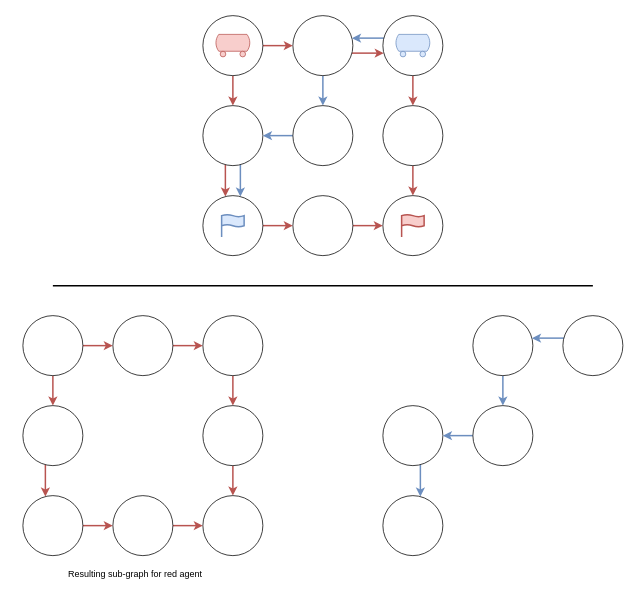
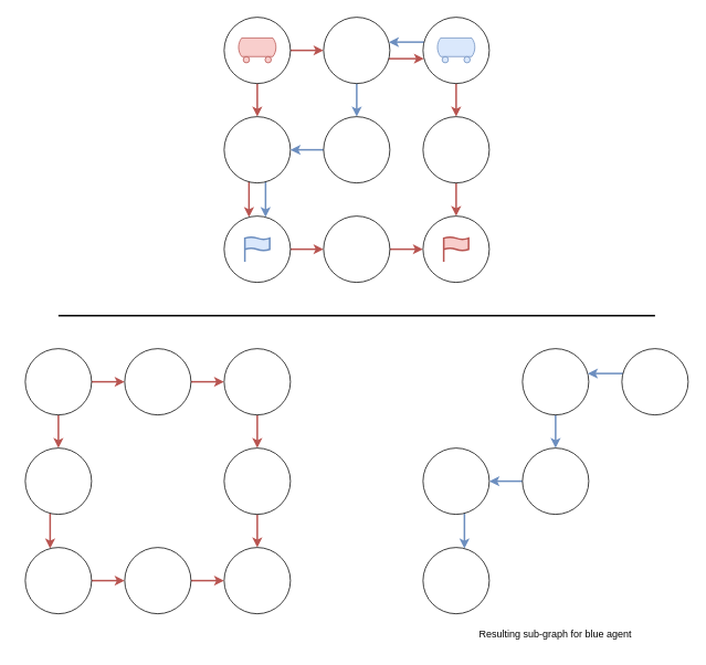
- <mxCell id="53" value="Resulting sub-graph for red agent" style="text;html=1;strokeColor=none;fillColor=none;align=center;verticalAlign=middle;whiteSpace=wrap;rounded=0;" parent="1" vertex="1"><mxGeometry x="20" y="750" width="320" height="30" as="geometry" /></mxCell>
+ <mxCell id="54" value="Resulting sub-graph for blue agent" style="text;html=1;strokeColor=none;fillColor=none;align=center;verticalAlign=middle;whiteSpace=wrap;rounded=0;" parent="1" vertex="1"><mxGeometry x="510" y="750" width="320" height="30" as="geometry" /></mxCell>
